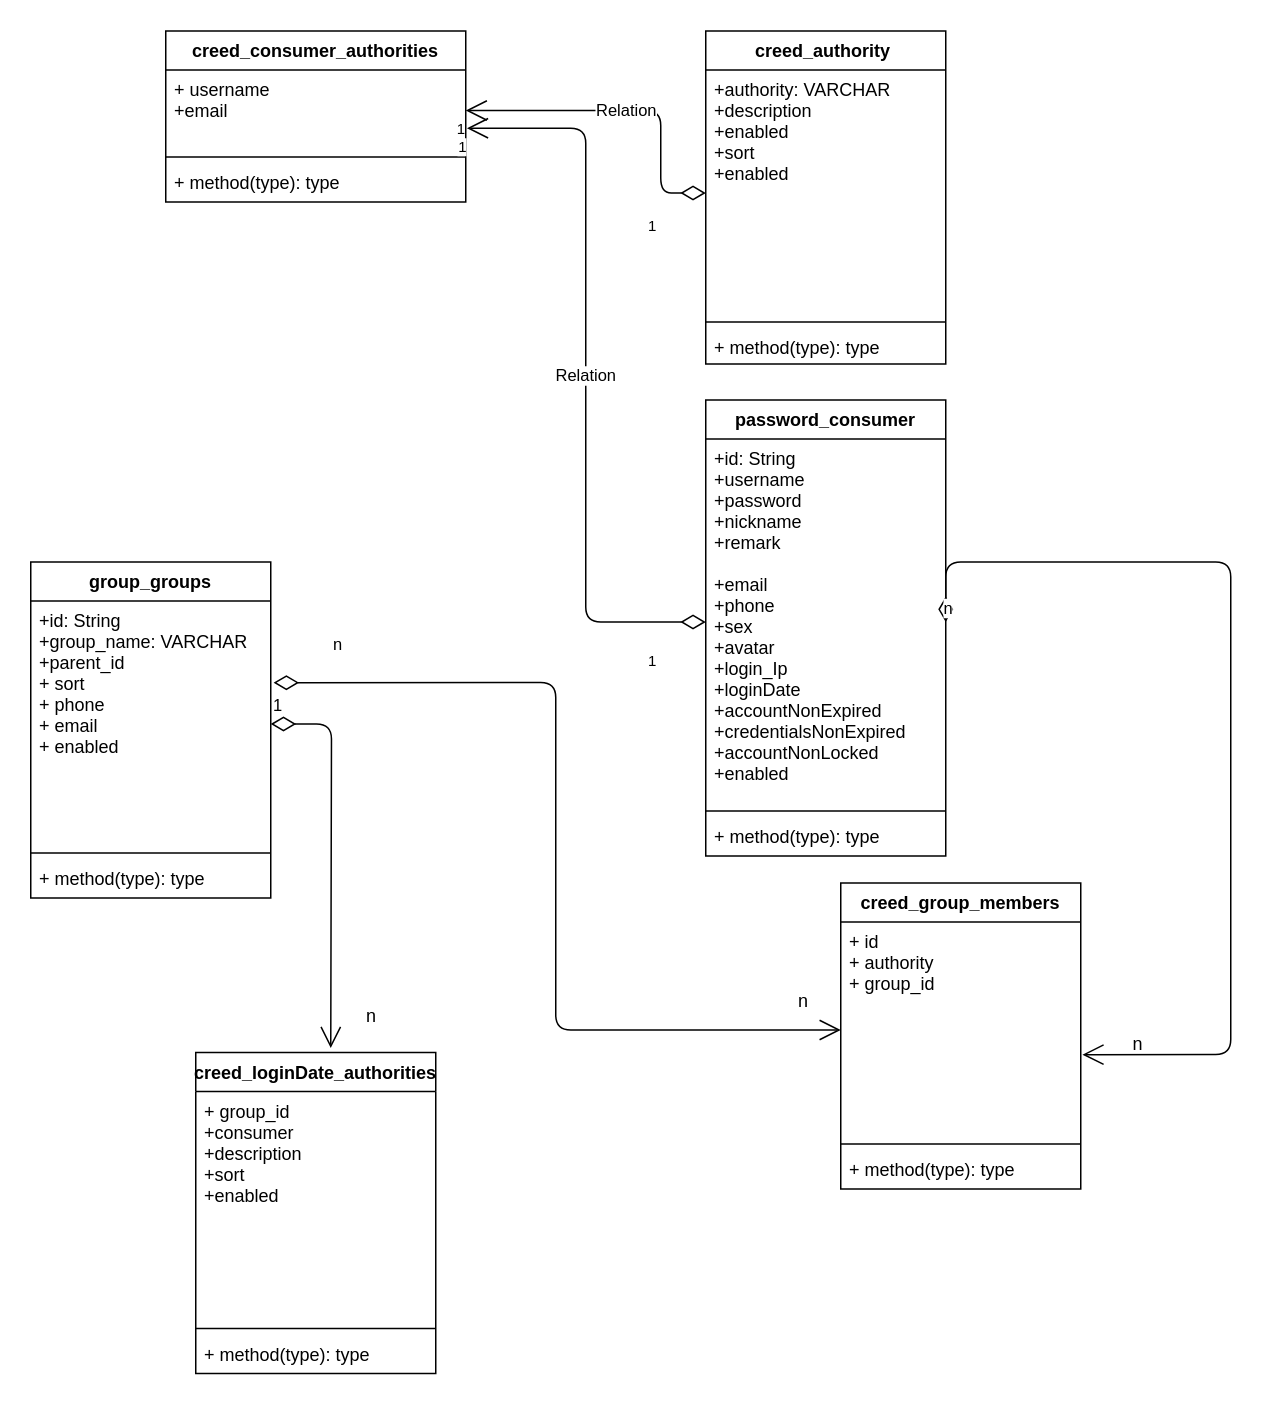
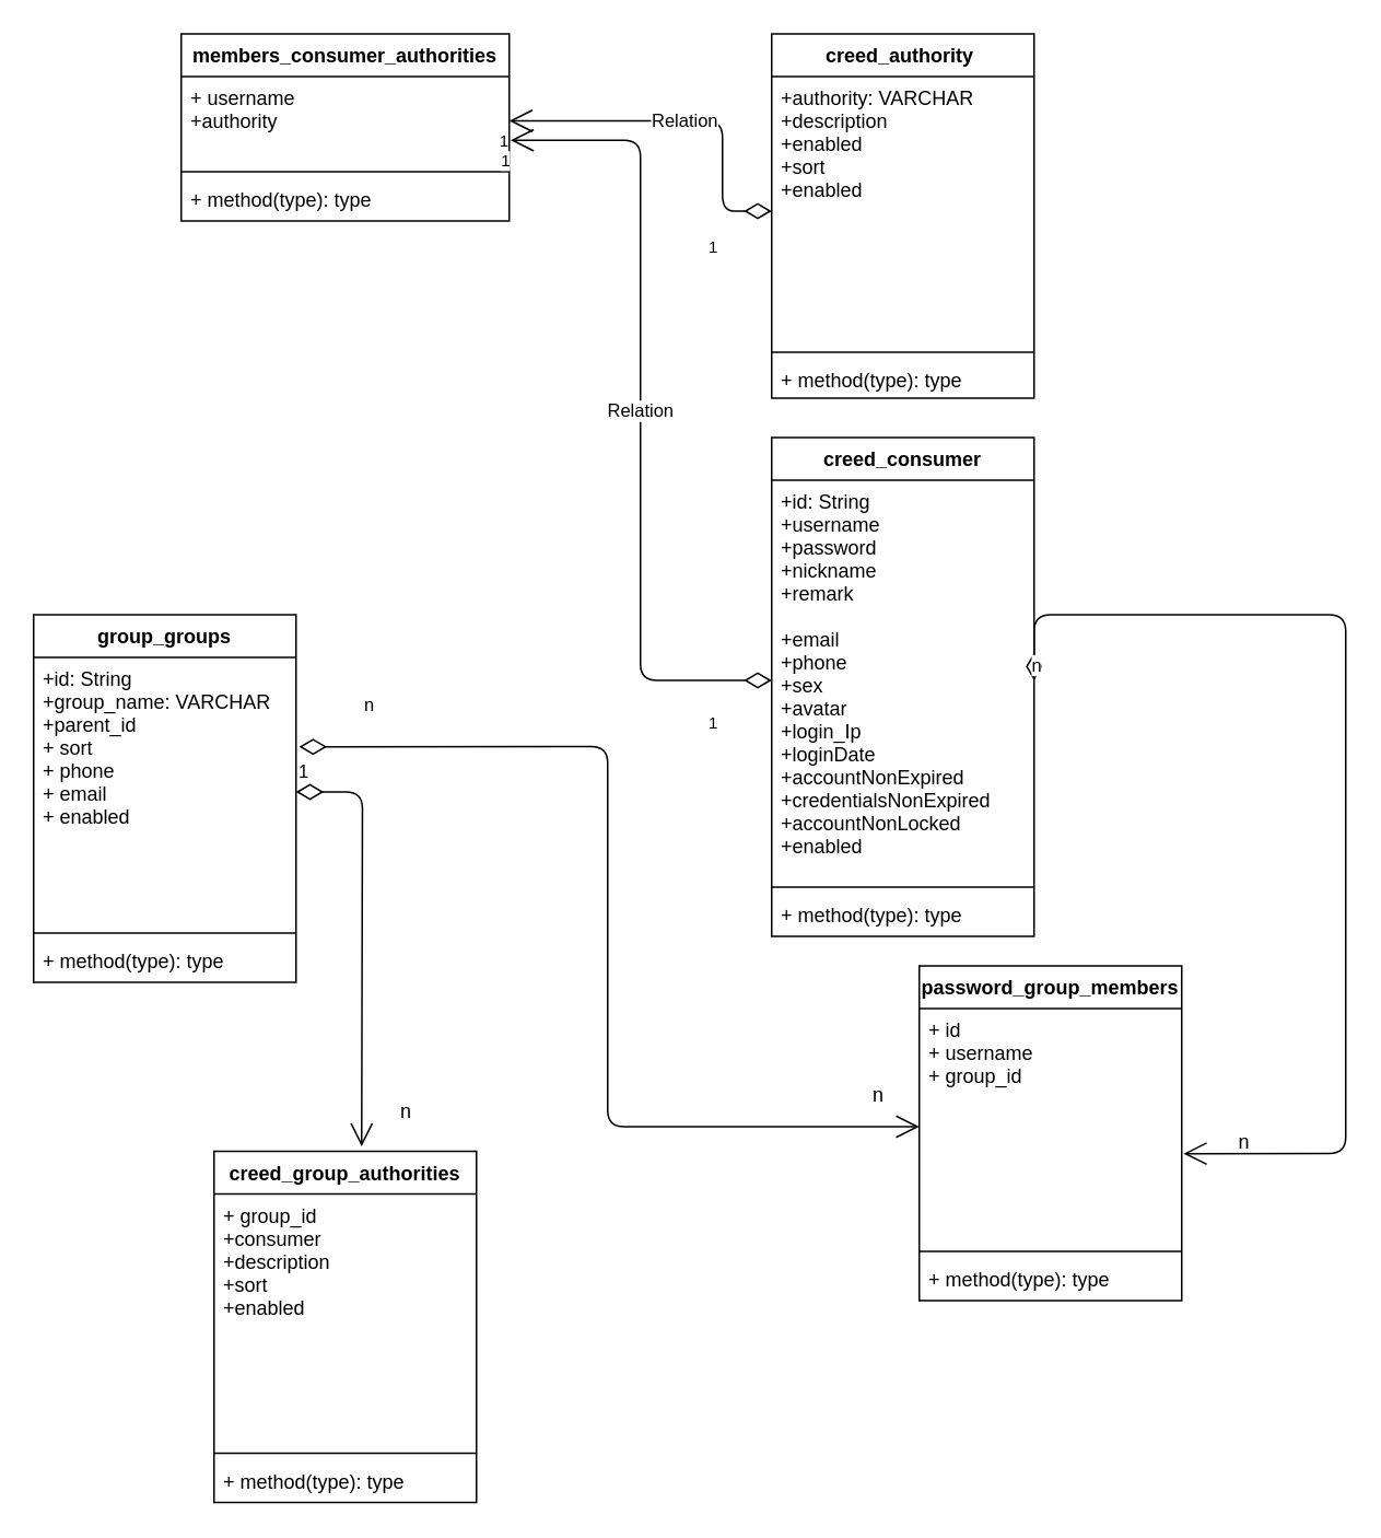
- <mxCell id="22" value="creed_consumer_authorities" style="swimlane;fontStyle=1;align=center;verticalAlign=top;childLayout=stackLayout;horizontal=1;startSize=26;horizontalStack=0;resizeParent=1;resizeParentMax=0;resizeLast=0;collapsible=1;marginBottom=0;" vertex="1" parent="1"><mxGeometry x="110" y="20" width="200" height="114" as="geometry" /></mxCell>
+ <mxCell id="22" value="members_consumer_authorities" style="swimlane;fontStyle=1;align=center;verticalAlign=top;childLayout=stackLayout;horizontal=1;startSize=26;horizontalStack=0;resizeParent=1;resizeParentMax=0;resizeLast=0;collapsible=1;marginBottom=0;" vertex="1" parent="1"><mxGeometry x="110" y="20" width="200" height="114" as="geometry" /></mxCell>
- <mxCell id="23" value="+ username&#10;+email" style="text;strokeColor=none;fillColor=none;align=left;verticalAlign=top;spacingLeft=4;spacingRight=4;overflow=hidden;rotatable=0;points=[[0,0.5],[1,0.5]];portConstraint=eastwest;" vertex="1" parent="22"><mxGeometry y="26" width="200" height="54" as="geometry" /></mxCell>
+ <mxCell id="23" value="+ username&#10;+authority" style="text;strokeColor=none;fillColor=none;align=left;verticalAlign=top;spacingLeft=4;spacingRight=4;overflow=hidden;rotatable=0;points=[[0,0.5],[1,0.5]];portConstraint=eastwest;" vertex="1" parent="22"><mxGeometry y="26" width="200" height="54" as="geometry" /></mxCell>
- <mxCell id="2" value="password_consumer" style="swimlane;fontStyle=1;align=center;verticalAlign=top;childLayout=stackLayout;horizontal=1;startSize=26;horizontalStack=0;resizeParent=1;resizeParentMax=0;resizeLast=0;collapsible=1;marginBottom=0;" vertex="1" parent="1"><mxGeometry x="470" y="266" width="160" height="304" as="geometry" /></mxCell>
+ <mxCell id="2" value="creed_consumer" style="swimlane;fontStyle=1;align=center;verticalAlign=top;childLayout=stackLayout;horizontal=1;startSize=26;horizontalStack=0;resizeParent=1;resizeParentMax=0;resizeLast=0;collapsible=1;marginBottom=0;" vertex="1" parent="1"><mxGeometry x="470" y="266" width="160" height="304" as="geometry" /></mxCell>
- <mxCell id="18" value="creed_group_members" style="swimlane;fontStyle=1;align=center;verticalAlign=top;childLayout=stackLayout;horizontal=1;startSize=26;horizontalStack=0;resizeParent=1;resizeParentMax=0;resizeLast=0;collapsible=1;marginBottom=0;" vertex="1" parent="1"><mxGeometry x="560" y="588" width="160" height="204" as="geometry" /></mxCell>
+ <mxCell id="18" value="password_group_members" style="swimlane;fontStyle=1;align=center;verticalAlign=top;childLayout=stackLayout;horizontal=1;startSize=26;horizontalStack=0;resizeParent=1;resizeParentMax=0;resizeLast=0;collapsible=1;marginBottom=0;" vertex="1" parent="1"><mxGeometry x="560" y="588" width="160" height="204" as="geometry" /></mxCell>
- <mxCell id="19" value="+ id&#10;+ authority&#10;+ group_id " style="text;strokeColor=none;fillColor=none;align=left;verticalAlign=top;spacingLeft=4;spacingRight=4;overflow=hidden;rotatable=0;points=[[0,0.5],[1,0.5]];portConstraint=eastwest;" vertex="1" parent="18"><mxGeometry y="26" width="160" height="144" as="geometry" /></mxCell>
+ <mxCell id="19" value="+ id&#10;+ username&#10;+ group_id " style="text;strokeColor=none;fillColor=none;align=left;verticalAlign=top;spacingLeft=4;spacingRight=4;overflow=hidden;rotatable=0;points=[[0,0.5],[1,0.5]];portConstraint=eastwest;" vertex="1" parent="18"><mxGeometry y="26" width="160" height="144" as="geometry" /></mxCell>
- <mxCell id="14" value="creed_loginDate_authorities" style="swimlane;fontStyle=1;align=center;verticalAlign=top;childLayout=stackLayout;horizontal=1;startSize=26;horizontalStack=0;resizeParent=1;resizeParentMax=0;resizeLast=0;collapsible=1;marginBottom=0;" vertex="1" parent="1"><mxGeometry x="130" y="701" width="160" height="214" as="geometry" /></mxCell>
+ <mxCell id="14" value="creed_group_authorities" style="swimlane;fontStyle=1;align=center;verticalAlign=top;childLayout=stackLayout;horizontal=1;startSize=26;horizontalStack=0;resizeParent=1;resizeParentMax=0;resizeLast=0;collapsible=1;marginBottom=0;" vertex="1" parent="1"><mxGeometry x="130" y="701" width="160" height="214" as="geometry" /></mxCell>
